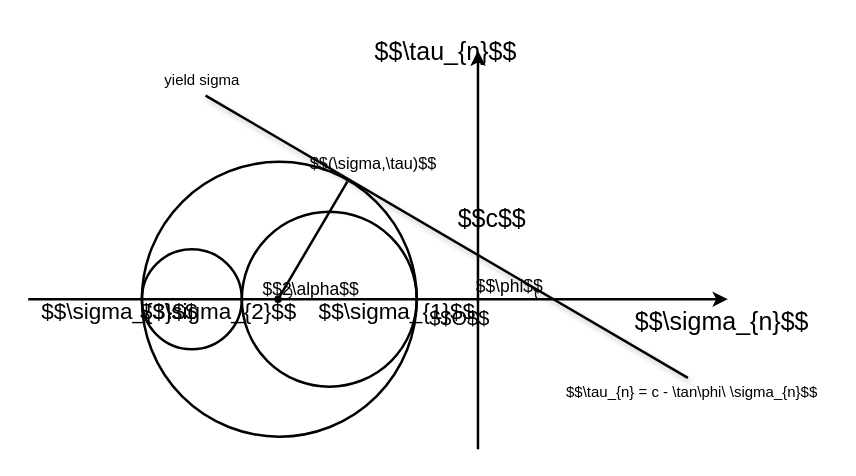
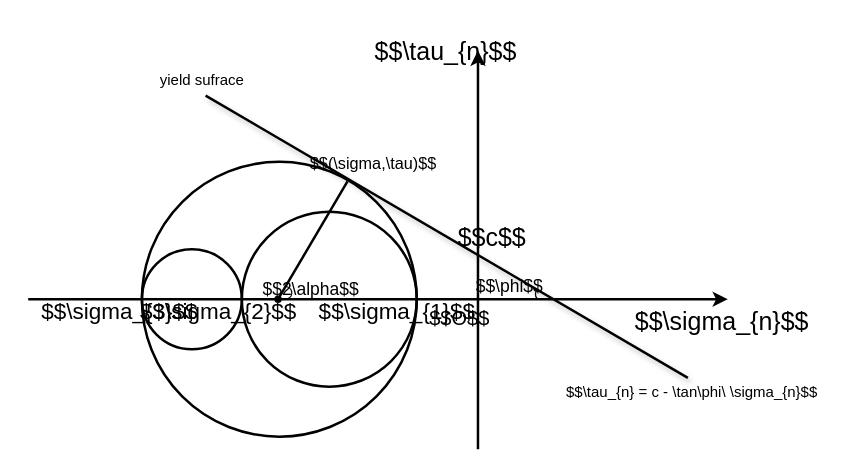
- <mxCell id="17" value="yield sigma" style="text;html=1;align=center;verticalAlign=middle;resizable=0;points=[];autosize=1;strokeColor=none;fillColor=none;" vertex="1" parent="1"><mxGeometry x="116" y="49" width="90" height="30" as="geometry" /></mxCell>
+ <mxCell id="17" value="yield sufrace" style="text;html=1;align=center;verticalAlign=middle;resizable=0;points=[];autosize=1;strokeColor=none;fillColor=none;" vertex="1" parent="1"><mxGeometry x="116" y="49" width="90" height="30" as="geometry" /></mxCell>
- <mxCell id="15" value="$$c$$" style="text;html=1;align=center;verticalAlign=middle;resizable=0;points=[];autosize=1;strokeColor=none;fillColor=none;fontSize=20;" vertex="1" parent="1"><mxGeometry x="353" y="154" width="80" height="40" as="geometry" /></mxCell>
+ <mxCell id="15" value="$$c$$" style="text;html=1;align=center;verticalAlign=middle;resizable=0;points=[];autosize=1;strokeColor=none;fillColor=none;fontSize=20;" vertex="1" parent="1"><mxGeometry x="353" y="169" width="80" height="40" as="geometry" /></mxCell>
